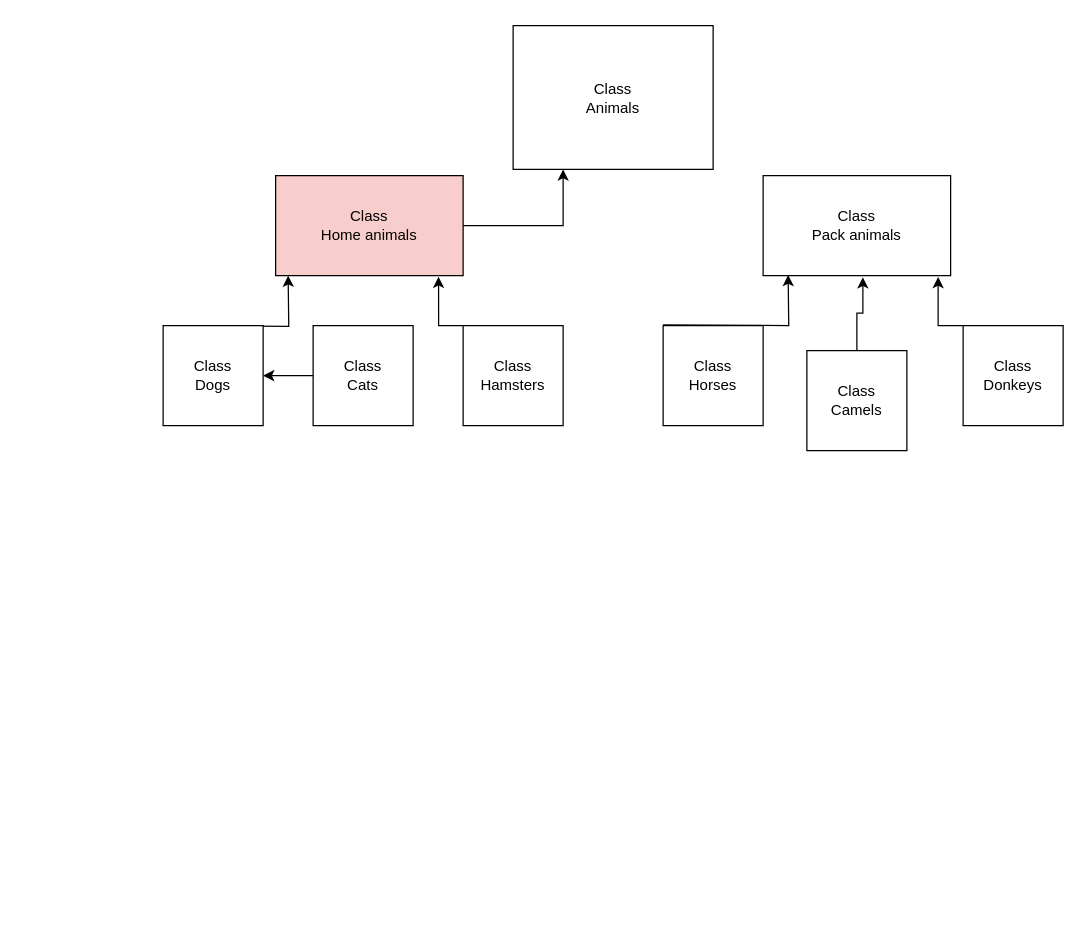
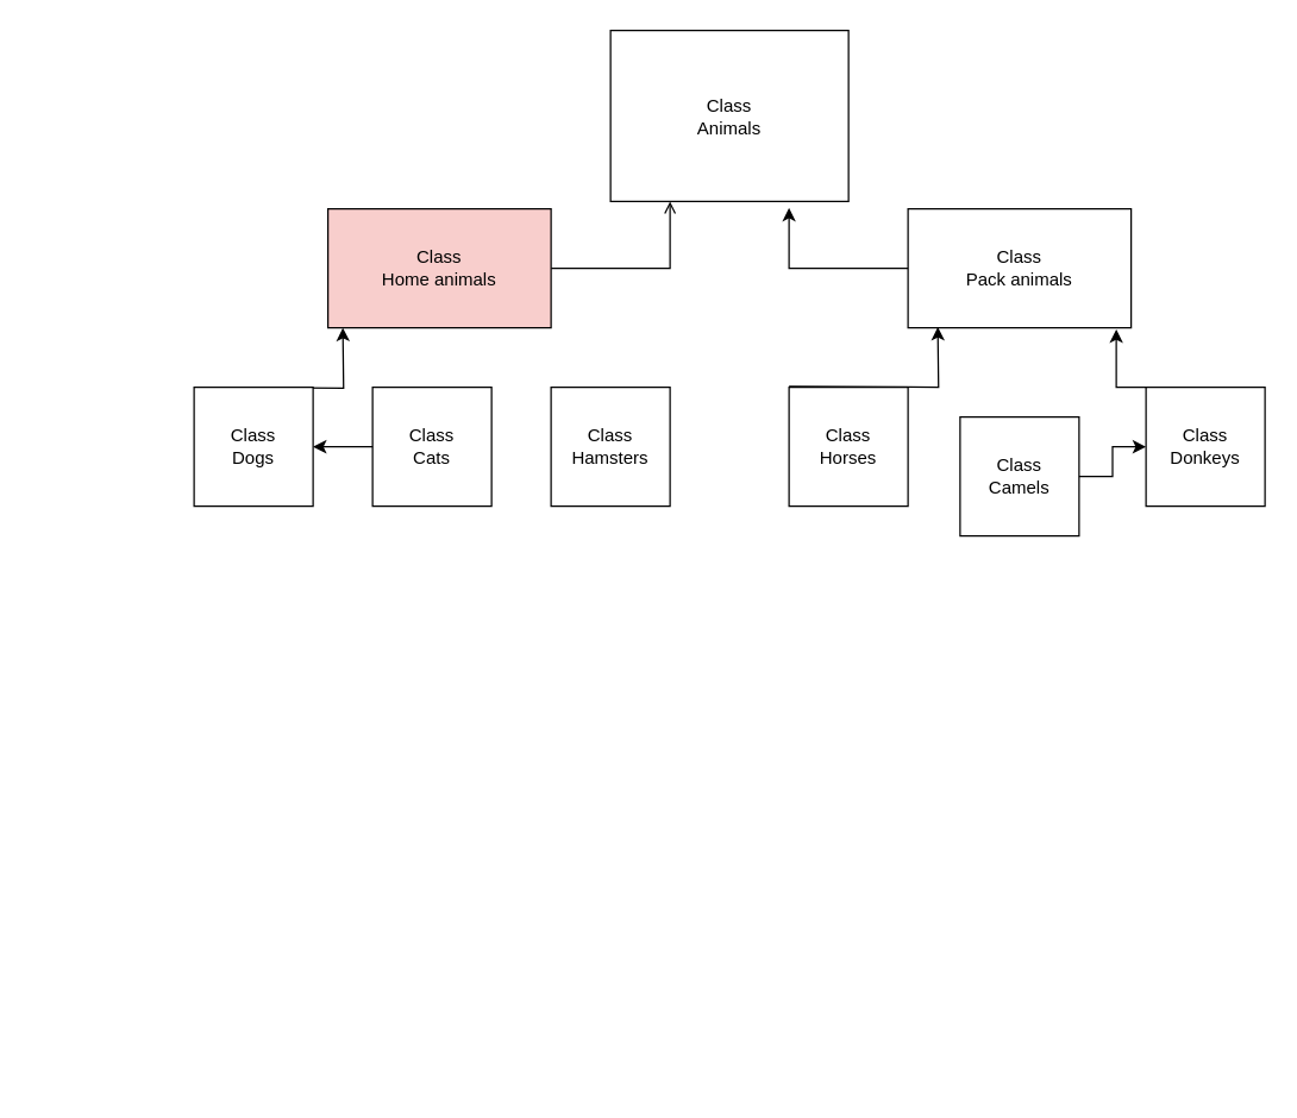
- <mxCell id="6" style="edgeStyle=orthogonalEdgeStyle;rounded=0;orthogonalLoop=1;jettySize=auto;html=1;entryX=0.25;entryY=1;entryDx=0;entryDy=0;" edge="1" parent="1" source="7" target="4"><mxGeometry relative="1" as="geometry" /></mxCell>
+ <mxCell id="6" style="edgeStyle=orthogonalEdgeStyle;rounded=0;orthogonalLoop=1;jettySize=auto;html=1;entryX=0.25;entryY=1;entryDx=0;entryDy=0;endArrow=open;" edge="1" parent="1" source="7" target="4"><mxGeometry relative="1" as="geometry" /></mxCell>
+ <mxCell id="15" style="edgeStyle=orthogonalEdgeStyle;rounded=0;orthogonalLoop=1;jettySize=auto;html=1;entryX=0.75;entryY=1.038;entryDx=0;entryDy=0;entryPerimeter=0;" edge="1" parent="1" source="5" target="4"><mxGeometry relative="1" as="geometry" /></mxCell>
- <mxCell id="20" style="edgeStyle=orthogonalEdgeStyle;rounded=0;orthogonalLoop=1;jettySize=auto;html=1;entryX=0.532;entryY=1.017;entryDx=0;entryDy=0;entryPerimeter=0;" edge="1" parent="1" source="13" target="5"><mxGeometry relative="1" as="geometry" /></mxCell>
+ <mxCell id="20" style="edgeStyle=orthogonalEdgeStyle;rounded=0;orthogonalLoop=1;jettySize=auto;html=1;" edge="1" parent="1" source="13" target="14"><mxGeometry relative="1" as="geometry" /></mxCell>
- <mxCell id="17" style="edgeStyle=orthogonalEdgeStyle;rounded=0;orthogonalLoop=1;jettySize=auto;html=1;entryX=0.869;entryY=1.012;entryDx=0;entryDy=0;entryPerimeter=0;exitX=0;exitY=0;exitDx=0;exitDy=0;" edge="1" parent="1" source="11" target="7"><mxGeometry relative="1" as="geometry"><mxPoint x="358.85" y="260" as="sourcePoint" /><mxPoint x="350" y="223.52" as="targetPoint" /><Array as="points"><mxPoint x="350" y="260" /></Array></mxGeometry></mxCell>
